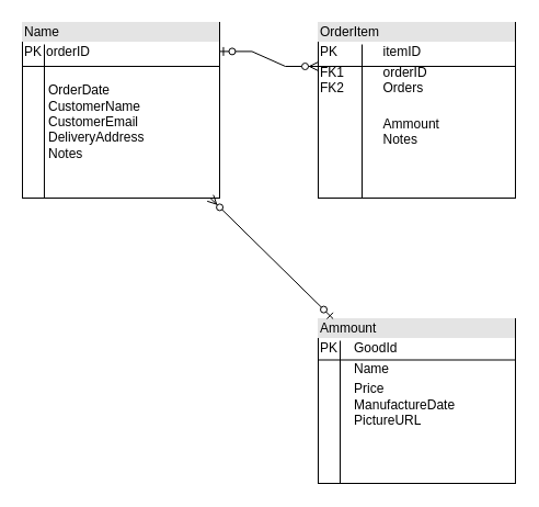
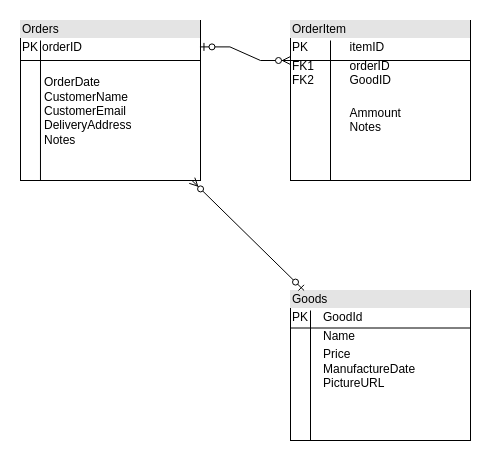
- <mxCell id="2" value="&lt;div style=&quot;box-sizing:border-box;width:100%;background:#e4e4e4;padding:2px;&quot;&gt;Name&lt;/div&gt;&lt;table style=&quot;width:100%;font-size:1em;&quot; cellpadding=&quot;2&quot; cellspacing=&quot;0&quot;&gt;&lt;tbody&gt;&lt;tr&gt;&lt;td&gt;PK&lt;/td&gt;&lt;td&gt;orderID&lt;/td&gt;&lt;/tr&gt;&lt;tr&gt;&lt;td&gt;&lt;/td&gt;&lt;td&gt;&lt;br&gt;&lt;table style=&quot;font-size: 1em; background-color: initial; width: 176px;&quot; cellpadding=&quot;2&quot; cellspacing=&quot;0&quot;&gt;&lt;tbody&gt;&lt;tr&gt;&lt;td&gt;OrderDate&lt;br&gt;CustomerName&lt;br&gt;CustomerEmail&lt;br&gt;DeliveryAddress&lt;br&gt;Notes&lt;/td&gt;&lt;/tr&gt;&lt;/tbody&gt;&lt;/table&gt;&lt;/td&gt;&lt;/tr&gt;&lt;/tbody&gt;&lt;/table&gt;" style="verticalAlign=top;align=left;overflow=fill;html=1;fillColor=none;" vertex="1" parent="1"><mxGeometry x="20" y="20" width="180" height="160" as="geometry" /></mxCell>
+ <mxCell id="2" value="&lt;div style=&quot;box-sizing:border-box;width:100%;background:#e4e4e4;padding:2px;&quot;&gt;Orders&lt;/div&gt;&lt;table style=&quot;width:100%;font-size:1em;&quot; cellpadding=&quot;2&quot; cellspacing=&quot;0&quot;&gt;&lt;tbody&gt;&lt;tr&gt;&lt;td&gt;PK&lt;/td&gt;&lt;td&gt;orderID&lt;/td&gt;&lt;/tr&gt;&lt;tr&gt;&lt;td&gt;&lt;/td&gt;&lt;td&gt;&lt;br&gt;&lt;table style=&quot;font-size: 1em; background-color: initial; width: 176px;&quot; cellpadding=&quot;2&quot; cellspacing=&quot;0&quot;&gt;&lt;tbody&gt;&lt;tr&gt;&lt;td&gt;OrderDate&lt;br&gt;CustomerName&lt;br&gt;CustomerEmail&lt;br&gt;DeliveryAddress&lt;br&gt;Notes&lt;/td&gt;&lt;/tr&gt;&lt;/tbody&gt;&lt;/table&gt;&lt;/td&gt;&lt;/tr&gt;&lt;/tbody&gt;&lt;/table&gt;" style="verticalAlign=top;align=left;overflow=fill;html=1;fillColor=none;" vertex="1" parent="1"><mxGeometry x="20" y="20" width="180" height="160" as="geometry" /></mxCell>
- <mxCell id="3" value="&lt;div style=&quot;box-sizing:border-box;width:100%;background:#e4e4e4;padding:2px;&quot;&gt;OrderItem&lt;/div&gt;&lt;table style=&quot;width:100%;font-size:1em;&quot; cellpadding=&quot;2&quot; cellspacing=&quot;0&quot;&gt;&lt;tbody&gt;&lt;tr&gt;&lt;td&gt;PK&lt;/td&gt;&lt;td&gt;itemID&lt;/td&gt;&lt;/tr&gt;&lt;tr&gt;&lt;td&gt;FK1&lt;br&gt;FK2&lt;/td&gt;&lt;td&gt;orderID&lt;br&gt;Orders&lt;br&gt;&lt;/td&gt;&lt;/tr&gt;&lt;tr&gt;&lt;td&gt;&lt;br&gt;&lt;/td&gt;&lt;td&gt;&lt;br&gt;Ammount&lt;br&gt;Notes&lt;/td&gt;&lt;/tr&gt;&lt;/tbody&gt;&lt;/table&gt;" style="verticalAlign=top;align=left;overflow=fill;html=1;fillColor=none;" vertex="1" parent="1"><mxGeometry x="290" y="20" width="180" height="160" as="geometry" /></mxCell>
+ <mxCell id="3" value="&lt;div style=&quot;box-sizing:border-box;width:100%;background:#e4e4e4;padding:2px;&quot;&gt;OrderItem&lt;/div&gt;&lt;table style=&quot;width:100%;font-size:1em;&quot; cellpadding=&quot;2&quot; cellspacing=&quot;0&quot;&gt;&lt;tbody&gt;&lt;tr&gt;&lt;td&gt;PK&lt;/td&gt;&lt;td&gt;itemID&lt;/td&gt;&lt;/tr&gt;&lt;tr&gt;&lt;td&gt;FK1&lt;br&gt;FK2&lt;/td&gt;&lt;td&gt;orderID&lt;br&gt;GoodID&lt;br&gt;&lt;/td&gt;&lt;/tr&gt;&lt;tr&gt;&lt;td&gt;&lt;br&gt;&lt;/td&gt;&lt;td&gt;&lt;br&gt;Ammount&lt;br&gt;Notes&lt;/td&gt;&lt;/tr&gt;&lt;/tbody&gt;&lt;/table&gt;" style="verticalAlign=top;align=left;overflow=fill;html=1;fillColor=none;" vertex="1" parent="1"><mxGeometry x="290" y="20" width="180" height="160" as="geometry" /></mxCell>
- <mxCell id="9" value="&lt;div style=&quot;box-sizing:border-box;width:100%;background:#e4e4e4;padding:2px;&quot;&gt;Ammount&lt;/div&gt;&lt;table style=&quot;width:100%;font-size:1em;&quot; cellpadding=&quot;2&quot; cellspacing=&quot;0&quot;&gt;&lt;tbody&gt;&lt;tr&gt;&lt;td&gt;PK&lt;/td&gt;&lt;td&gt;GoodId&lt;/td&gt;&lt;/tr&gt;&lt;tr&gt;&lt;td&gt;&lt;br&gt;&lt;/td&gt;&lt;td&gt;Name&lt;/td&gt;&lt;/tr&gt;&lt;tr&gt;&lt;td&gt;&lt;/td&gt;&lt;td&gt;Price&lt;br&gt;ManufactureDate&lt;br&gt;PictureURL&lt;/td&gt;&lt;/tr&gt;&lt;/tbody&gt;&lt;/table&gt;" style="verticalAlign=top;align=left;overflow=fill;html=1;fillColor=none;" vertex="1" parent="1"><mxGeometry x="290" y="290" width="180" height="150" as="geometry" /></mxCell>
+ <mxCell id="9" value="&lt;div style=&quot;box-sizing:border-box;width:100%;background:#e4e4e4;padding:2px;&quot;&gt;Goods&lt;/div&gt;&lt;table style=&quot;width:100%;font-size:1em;&quot; cellpadding=&quot;2&quot; cellspacing=&quot;0&quot;&gt;&lt;tbody&gt;&lt;tr&gt;&lt;td&gt;PK&lt;/td&gt;&lt;td&gt;GoodId&lt;/td&gt;&lt;/tr&gt;&lt;tr&gt;&lt;td&gt;&lt;br&gt;&lt;/td&gt;&lt;td&gt;Name&lt;/td&gt;&lt;/tr&gt;&lt;tr&gt;&lt;td&gt;&lt;/td&gt;&lt;td&gt;Price&lt;br&gt;ManufactureDate&lt;br&gt;PictureURL&lt;/td&gt;&lt;/tr&gt;&lt;/tbody&gt;&lt;/table&gt;" style="verticalAlign=top;align=left;overflow=fill;html=1;fillColor=none;" vertex="1" parent="1"><mxGeometry x="290" y="290" width="180" height="150" as="geometry" /></mxCell>
